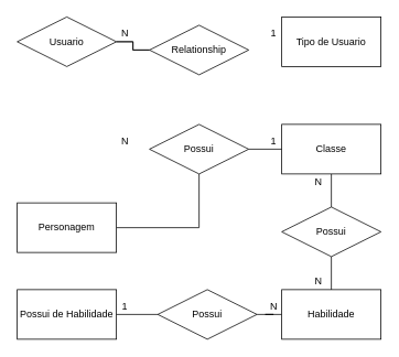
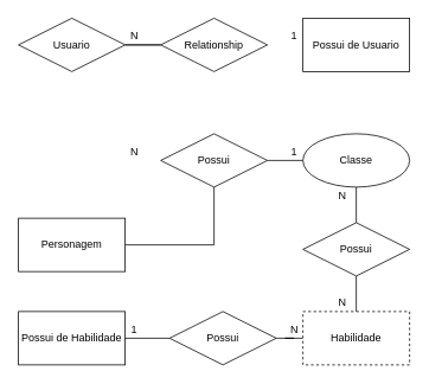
- <mxCell id="21" value="Tipo de Usuario" style="rounded=0;whiteSpace=wrap;html=1;" vertex="1" parent="1"><mxGeometry x="340" y="20" width="120" height="60" as="geometry" /></mxCell>
+ <mxCell id="21" value="Possui de Usuario" style="rounded=0;whiteSpace=wrap;html=1;" vertex="1" parent="1"><mxGeometry x="340" y="20" width="120" height="60" as="geometry" /></mxCell>
- <mxCell id="25" value="Relationship" style="shape=rhombus;perimeter=rhombusPerimeter;whiteSpace=wrap;html=1;align=center;" vertex="1" parent="1"><mxGeometry x="180" y="30" width="120" height="60" as="geometry" /></mxCell>
+ <mxCell id="25" value="Relationship" style="shape=rhombus;perimeter=rhombusPerimeter;whiteSpace=wrap;html=1;align=center;" vertex="1" parent="1"><mxGeometry x="180" y="20" width="120" height="60" as="geometry" /></mxCell>
- <mxCell id="5" value="Classe" style="rounded=0;whiteSpace=wrap;html=1;" parent="1" vertex="1"><mxGeometry x="340" y="150" width="120" height="60" as="geometry" /></mxCell>
+ <mxCell id="5" value="Classe" style="ellipse;whiteSpace=wrap;html=1;" parent="1" vertex="1"><mxGeometry x="340" y="150" width="120" height="60" as="geometry" /></mxCell>
- <mxCell id="7" value="Habilidade" style="rounded=0;whiteSpace=wrap;html=1;" parent="1" vertex="1"><mxGeometry x="340" y="350" width="120" height="60" as="geometry" /></mxCell>
+ <mxCell id="7" value="Habilidade" style="rounded=0;whiteSpace=wrap;html=1;dashed=1;" parent="1" vertex="1"><mxGeometry x="340" y="350" width="120" height="60" as="geometry" /></mxCell>
